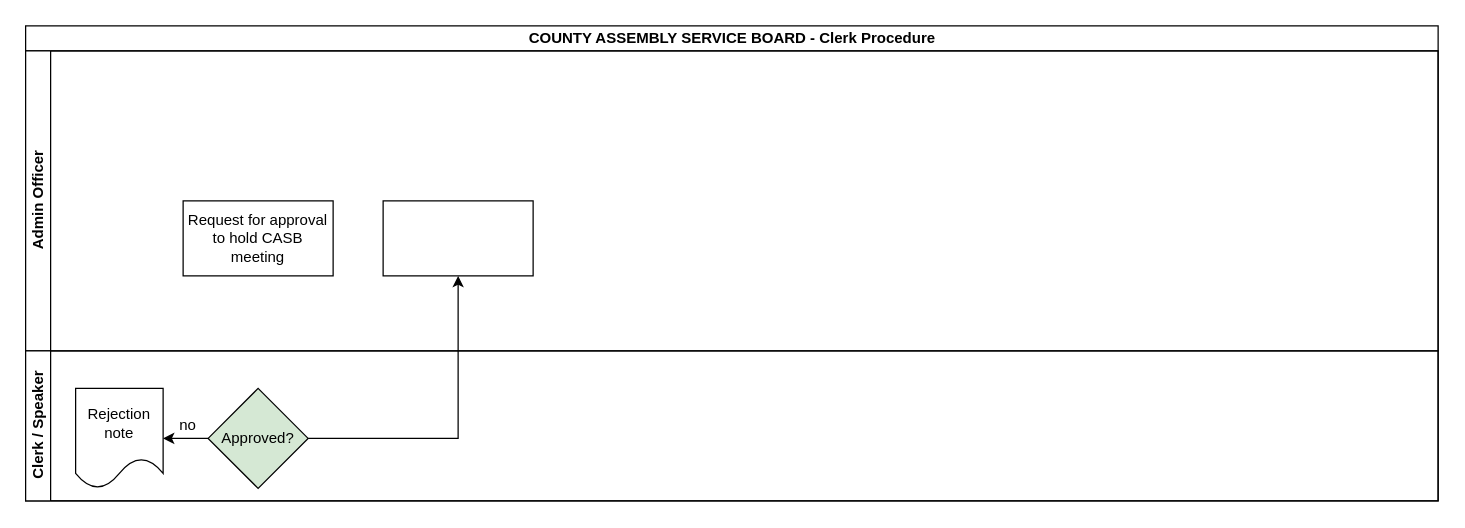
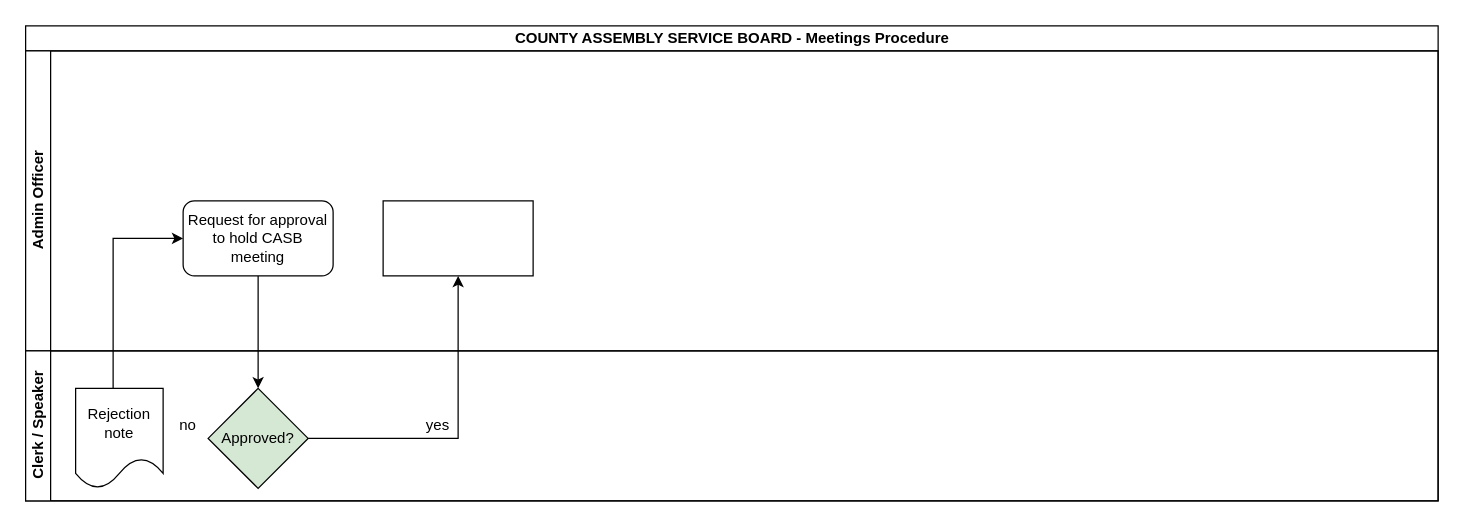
- <mxCell id="2" value="COUNTY ASSEMBLY SERVICE BOARD - Clerk Procedure" style="swimlane;html=1;childLayout=stackLayout;resizeParent=1;resizeParentMax=0;horizontal=1;startSize=20;horizontalStack=0;" vertex="1" parent="1"><mxGeometry x="20" y="20" width="1130" height="380" as="geometry" /></mxCell>
+ <mxCell id="2" value="COUNTY ASSEMBLY SERVICE BOARD - Meetings Procedure" style="swimlane;html=1;childLayout=stackLayout;resizeParent=1;resizeParentMax=0;horizontal=1;startSize=20;horizontalStack=0;" vertex="1" parent="1"><mxGeometry x="20" y="20" width="1130" height="380" as="geometry" /></mxCell>
- <mxCell id="5" value="Request for approval to hold CASB meeting" style="rounded=0;whiteSpace=wrap;html=1;" vertex="1" parent="3"><mxGeometry x="126" y="120" width="120" height="60" as="geometry" /></mxCell>
+ <mxCell id="5" value="Request for approval to hold CASB meeting" style="whiteSpace=wrap;html=1;rounded=1;" vertex="1" parent="3"><mxGeometry x="126" y="120" width="120" height="60" as="geometry" /></mxCell>
+ <mxCell id="12" value="" style="edgeStyle=orthogonalEdgeStyle;rounded=0;orthogonalLoop=1;jettySize=auto;html=1;entryX=0;entryY=0.5;entryDx=0;entryDy=0;" edge="1" parent="1" source="13" target="5"><mxGeometry relative="1" as="geometry"><mxPoint x="95" y="220" as="targetPoint" /><Array as="points"><mxPoint x="90" y="190" /></Array></mxGeometry></mxCell>
+ <mxCell id="10" value="" style="edgeStyle=orthogonalEdgeStyle;rounded=0;orthogonalLoop=1;jettySize=auto;html=1;" edge="1" parent="2" source="5" target="8"><mxGeometry relative="1" as="geometry" /></mxCell>
+ <mxCell id="9" value="yes" style="text;html=1;strokeColor=none;fillColor=none;align=center;verticalAlign=middle;whiteSpace=wrap;rounded=0;" vertex="1" parent="6"><mxGeometry x="310" y="50" width="40" height="20" as="geometry" /></mxCell>
- <mxCell id="14" value="" style="edgeStyle=orthogonalEdgeStyle;rounded=0;orthogonalLoop=1;jettySize=auto;html=1;" edge="1" parent="1" source="8" target="13"><mxGeometry relative="1" as="geometry" /></mxCell>
